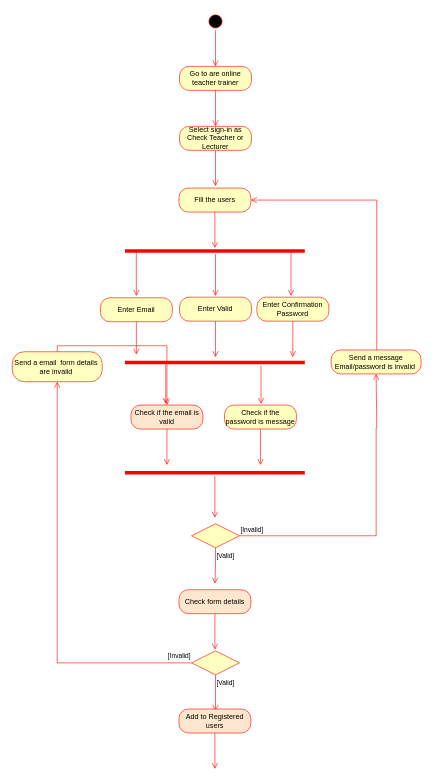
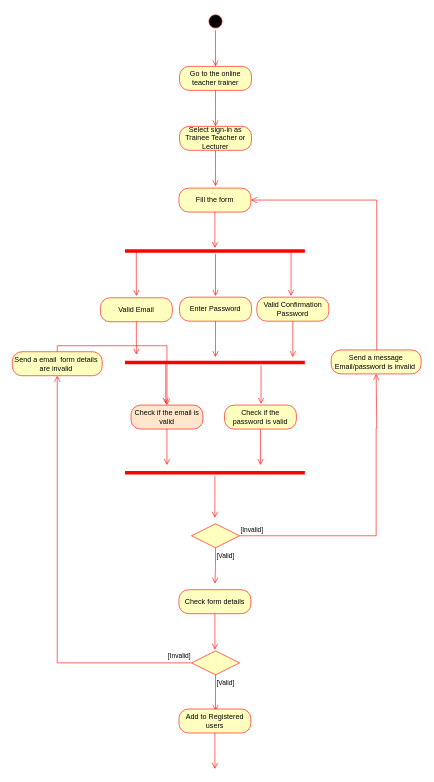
- <mxCell id="4" value="Go to are online teacher trainer" style="rounded=1;whiteSpace=wrap;html=1;arcSize=40;fontColor=#000000;fillColor=#ffffc0;strokeColor=#ff0000;" vertex="1" parent="1"><mxGeometry x="299" y="110" width="120" height="40" as="geometry" /></mxCell>
+ <mxCell id="4" value="Go to the online teacher trainer" style="rounded=1;whiteSpace=wrap;html=1;arcSize=40;fontColor=#000000;fillColor=#ffffc0;strokeColor=#ff0000;" vertex="1" parent="1"><mxGeometry x="299" y="110" width="120" height="40" as="geometry" /></mxCell>
- <mxCell id="6" value="Select sign-in as Check Teacher or Lecturer" style="rounded=1;whiteSpace=wrap;html=1;arcSize=40;fontColor=#000000;fillColor=#ffffc0;strokeColor=#ff0000;" vertex="1" parent="1"><mxGeometry x="299" y="210" width="120" height="40" as="geometry" /></mxCell>
+ <mxCell id="6" value="Select sign-in as Trainee Teacher or Lecturer" style="rounded=1;whiteSpace=wrap;html=1;arcSize=40;fontColor=#000000;fillColor=#ffffc0;strokeColor=#ff0000;" vertex="1" parent="1"><mxGeometry x="299" y="210" width="120" height="40" as="geometry" /></mxCell>
- <mxCell id="32" value="Fill the users" style="rounded=1;whiteSpace=wrap;html=1;arcSize=40;fontColor=#000000;fillColor=#ffffc0;strokeColor=#ff0000;" vertex="1" parent="1"><mxGeometry x="298" y="313" width="120" height="40" as="geometry" /></mxCell>
+ <mxCell id="32" value="Fill the form" style="rounded=1;whiteSpace=wrap;html=1;arcSize=40;fontColor=#000000;fillColor=#ffffc0;strokeColor=#ff0000;" vertex="1" parent="1"><mxGeometry x="298" y="313" width="120" height="40" as="geometry" /></mxCell>
- <mxCell id="14" value="Enter Valid" style="rounded=1;whiteSpace=wrap;html=1;arcSize=40;fontColor=#000000;fillColor=#ffffc0;strokeColor=#ff0000;" vertex="1" parent="1"><mxGeometry x="299" y="495" width="120" height="40" as="geometry" /></mxCell>
+ <mxCell id="14" value="Enter Password" style="rounded=1;whiteSpace=wrap;html=1;arcSize=40;fontColor=#000000;fillColor=#ffffc0;strokeColor=#ff0000;" vertex="1" parent="1"><mxGeometry x="299" y="495" width="120" height="40" as="geometry" /></mxCell>
- <mxCell id="16" value="Enter Confirmation&lt;br&gt;Password" style="rounded=1;whiteSpace=wrap;html=1;arcSize=40;fontColor=#000000;fillColor=#ffffc0;strokeColor=#ff0000;" vertex="1" parent="1"><mxGeometry x="428" y="495" width="120" height="40" as="geometry" /></mxCell>
+ <mxCell id="16" value="Valid Confirmation&lt;br&gt;Password" style="rounded=1;whiteSpace=wrap;html=1;arcSize=40;fontColor=#000000;fillColor=#ffffc0;strokeColor=#ff0000;" vertex="1" parent="1"><mxGeometry x="428" y="495" width="120" height="40" as="geometry" /></mxCell>
- <mxCell id="12" value="Enter Email" style="rounded=1;whiteSpace=wrap;html=1;arcSize=40;fontColor=#000000;fillColor=#ffffc0;strokeColor=#ff0000;" vertex="1" parent="1"><mxGeometry x="167" y="496" width="120" height="40" as="geometry" /></mxCell>
+ <mxCell id="12" value="Valid Email" style="rounded=1;whiteSpace=wrap;html=1;arcSize=40;fontColor=#000000;fillColor=#ffffc0;strokeColor=#ff0000;" vertex="1" parent="1"><mxGeometry x="167" y="496" width="120" height="40" as="geometry" /></mxCell>
- <mxCell id="39" value="Send a email&amp;nbsp; form details&amp;nbsp; are invalid&amp;nbsp;" style="rounded=1;whiteSpace=wrap;html=1;arcSize=40;fontColor=#000000;fillColor=#ffffc0;strokeColor=#ff0000;" vertex="1" parent="1"><mxGeometry x="20" y="586" width="150" height="50" as="geometry" /></mxCell>
+ <mxCell id="39" value="Send a email&amp;nbsp; form details&amp;nbsp; are invalid&amp;nbsp;" style="rounded=1;whiteSpace=wrap;html=1;arcSize=40;fontColor=#000000;fillColor=#ffffc0;strokeColor=#ff0000;" vertex="1" parent="1"><mxGeometry x="20" y="586" width="150" height="40" as="geometry" /></mxCell>
- <mxCell id="22" value="Check if the password is message" style="rounded=1;whiteSpace=wrap;html=1;arcSize=40;fontColor=#000000;fillColor=#ffffc0;strokeColor=#ff0000;" vertex="1" parent="1"><mxGeometry x="374" y="675" width="120" height="40" as="geometry" /></mxCell>
+ <mxCell id="22" value="Check if the password is valid" style="rounded=1;whiteSpace=wrap;html=1;arcSize=40;fontColor=#000000;fillColor=#ffffc0;strokeColor=#ff0000;" vertex="1" parent="1"><mxGeometry x="374" y="675" width="120" height="40" as="geometry" /></mxCell>
- <mxCell id="34" value="Check form details" style="rounded=1;whiteSpace=wrap;html=1;arcSize=40;fontColor=#000000;fillColor=#ffe6cc;strokeColor=#ff0000;" vertex="1" parent="1"><mxGeometry x="298" y="983" width="120" height="40" as="geometry" /></mxCell>
+ <mxCell id="34" value="Check form details" style="rounded=1;whiteSpace=wrap;html=1;arcSize=40;fontColor=#000000;fillColor=#ffffc0;strokeColor=#ff0000;" vertex="1" parent="1"><mxGeometry x="298" y="983" width="120" height="40" as="geometry" /></mxCell>
- <mxCell id="41" value="Add to Registered users" style="rounded=1;whiteSpace=wrap;html=1;arcSize=40;fontColor=#000000;fillColor=#ffe6cc;strokeColor=#ff0000;" vertex="1" parent="1"><mxGeometry x="298" y="1182" width="120" height="40" as="geometry" /></mxCell>
+ <mxCell id="41" value="Add to Registered users" style="rounded=1;whiteSpace=wrap;html=1;arcSize=40;fontColor=#000000;fillColor=#ffffc0;strokeColor=#ff0000;" vertex="1" parent="1"><mxGeometry x="298" y="1182" width="120" height="40" as="geometry" /></mxCell>
